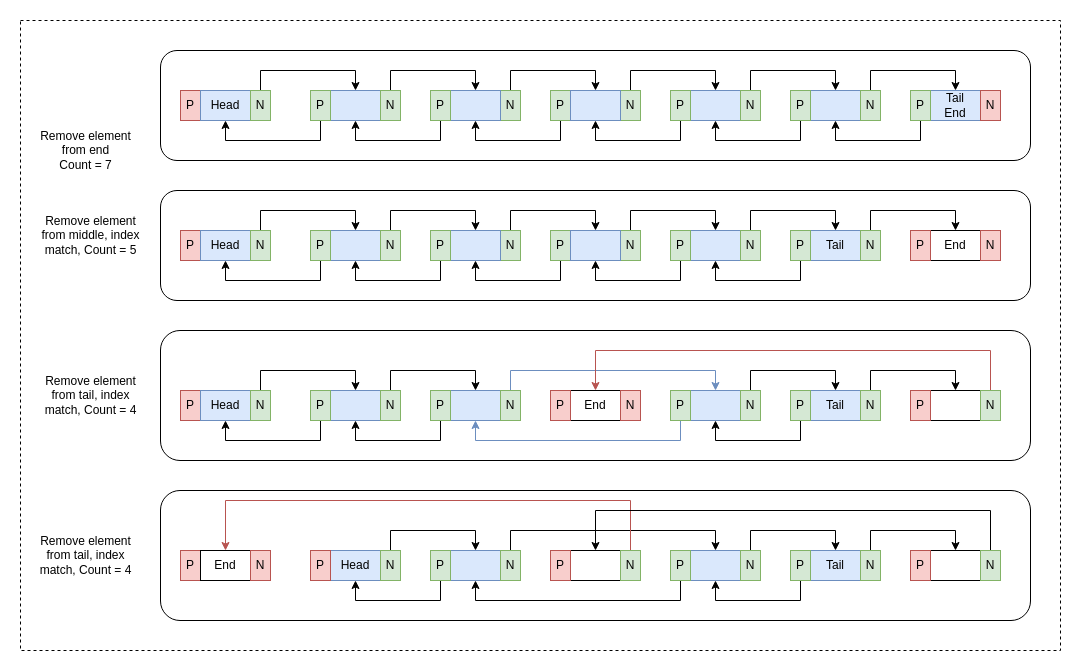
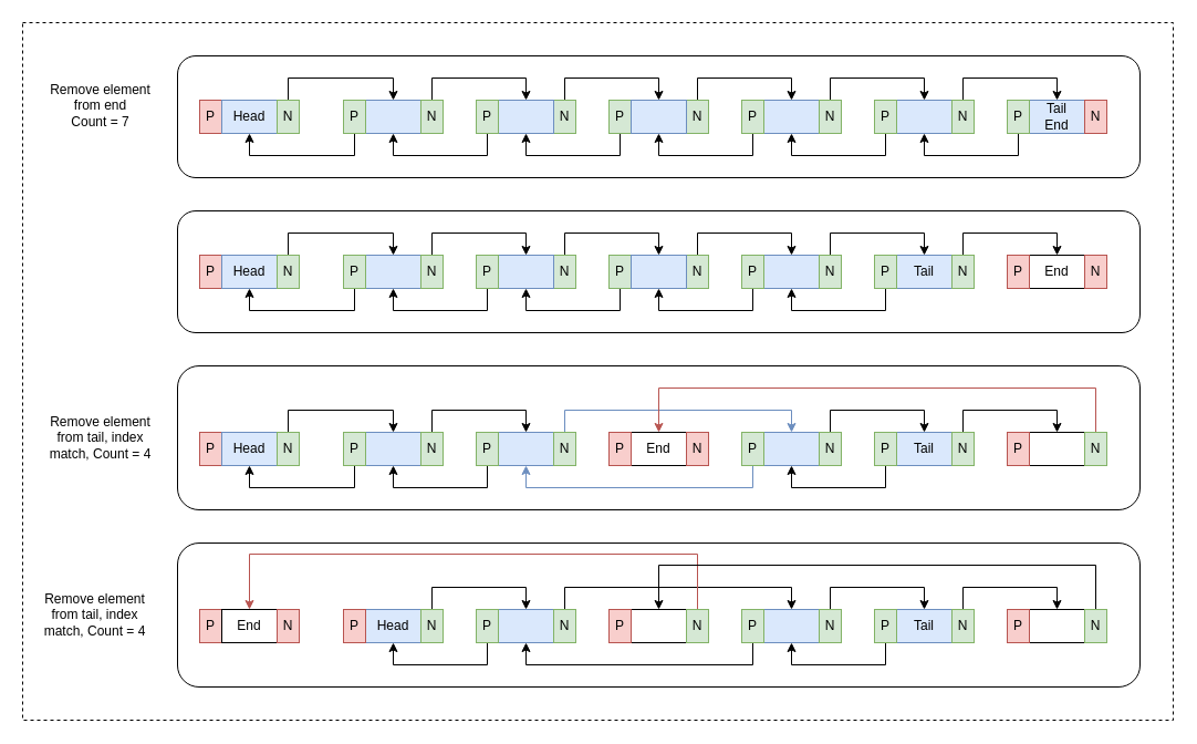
- <mxCell id="233" value="Remove element &lt;br&gt;from end&lt;br&gt;Count = 7" style="text;html=1;align=center;verticalAlign=middle;resizable=0;points=[];autosize=1;strokeColor=none;fillColor=none;" parent="1" vertex="1"><mxGeometry x="30" y="120" width="110" height="60" as="geometry" /></mxCell>
+ <mxCell id="233" value="Remove element &lt;br&gt;from end&lt;br&gt;Count = 7" style="text;html=1;align=center;verticalAlign=middle;resizable=0;points=[];autosize=1;strokeColor=none;fillColor=none;" parent="1" vertex="1"><mxGeometry x="35" y="65" width="110" height="60" as="geometry" /></mxCell>
- <mxCell id="171" value="Remove element &lt;br&gt;from middle, index&lt;br&gt;match, Count = 5" style="text;html=1;align=center;verticalAlign=middle;resizable=0;points=[];autosize=1;strokeColor=none;fillColor=none;" parent="1" vertex="1"><mxGeometry x="30" y="205" width="120" height="60" as="geometry" /></mxCell>
